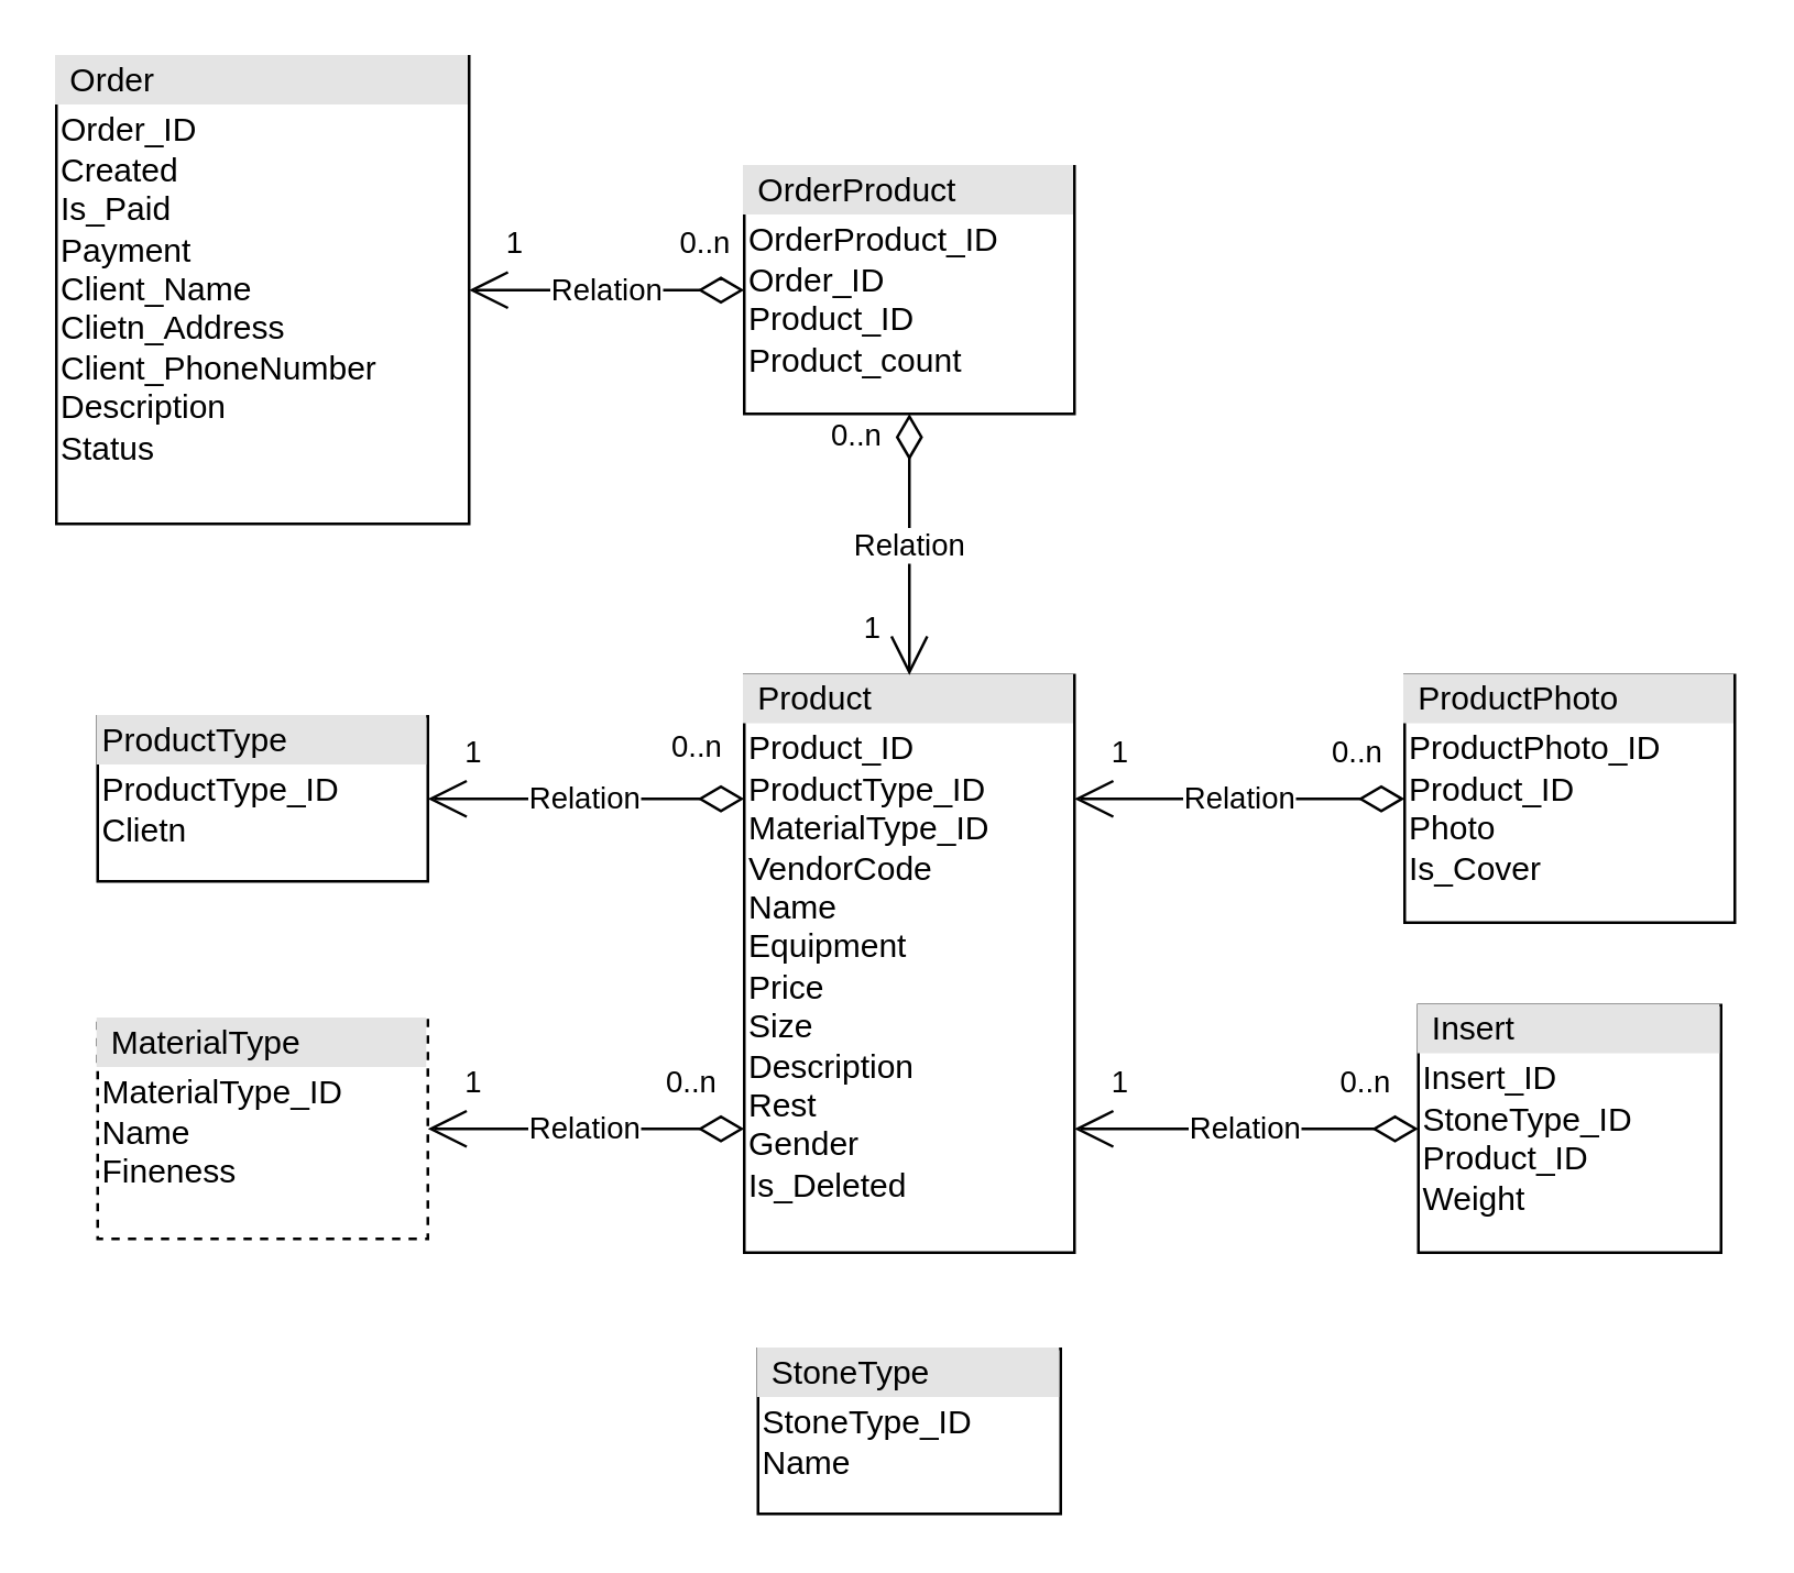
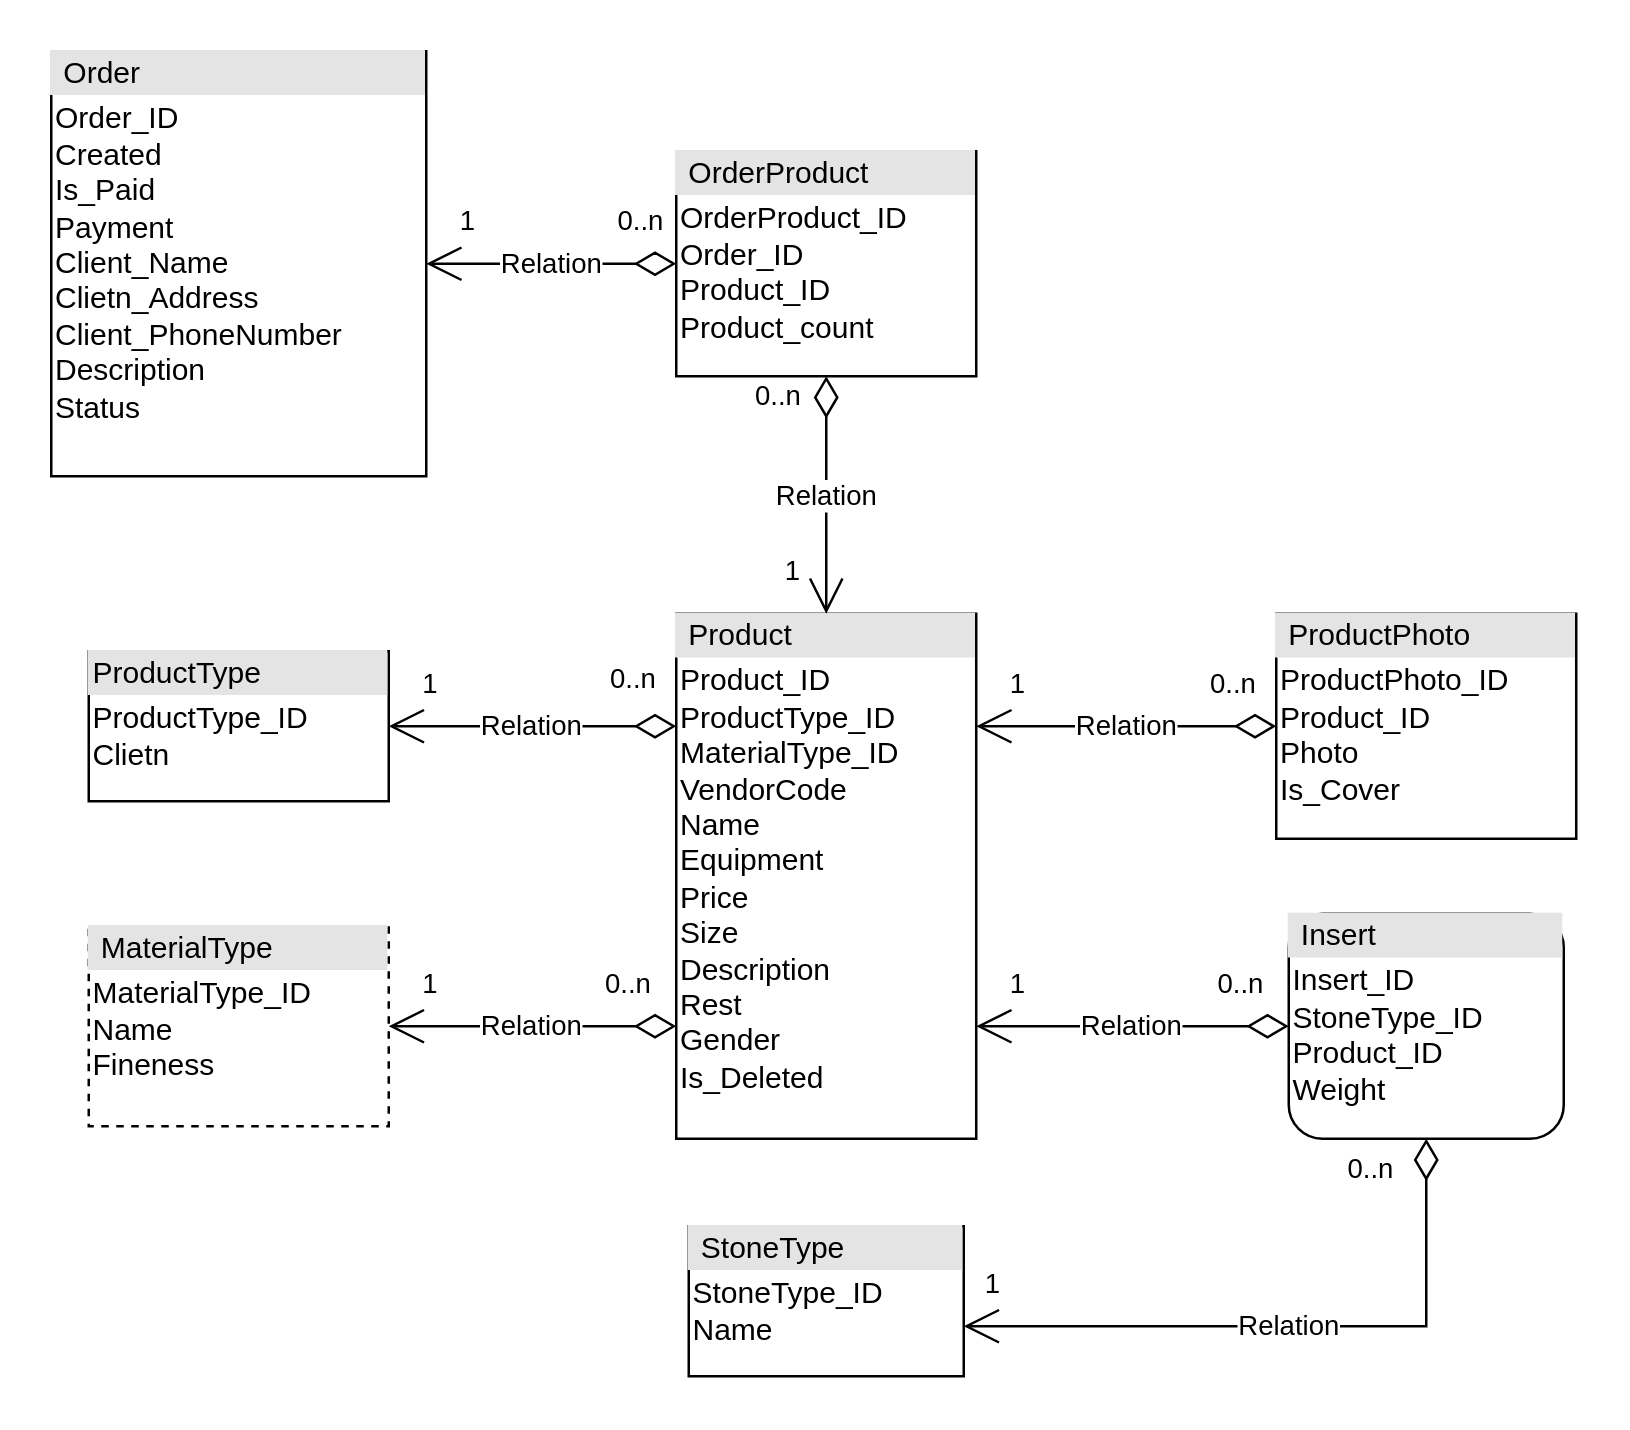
- <mxCell id="4" value="&lt;div style=&quot;box-sizing:border-box;width:100%;background:#e4e4e4;padding:2px;&quot;&gt;&amp;nbsp;Insert&lt;/div&gt;&lt;table style=&quot;width:100%;font-size:1em;&quot; cellpadding=&quot;2&quot; cellspacing=&quot;0&quot;&gt;&lt;tbody&gt;&lt;tr&gt;&lt;td&gt;Insert_ID&lt;br&gt;StoneType_ID&lt;br&gt;Product_ID&lt;br&gt;Weight&lt;br&gt;&lt;/td&gt;&lt;td&gt;&lt;/td&gt;&lt;/tr&gt;&lt;/tbody&gt;&lt;/table&gt;" style="verticalAlign=top;align=left;overflow=fill;html=1;whiteSpace=wrap;strokeColor=default;gradientColor=none;fillColor=default;rounded=0;glass=0;shadow=0;noLabel=0;portConstraintRotation=0;connectable=1;allowArrows=1;snapToPoint=0;fixDash=0;container=0;dropTarget=0;recursiveResize=1;expand=1;metaEdit=0;movable=1;autosize=1;treeFolding=0;treeMoving=0;enumerate=0;comic=0;" parent="1" vertex="1"><mxGeometry x="515" y="365" width="110" height="90" as="geometry" /></mxCell>
+ <mxCell id="4" value="&lt;div style=&quot;box-sizing:border-box;width:100%;background:#e4e4e4;padding:2px;&quot;&gt;&amp;nbsp;Insert&lt;/div&gt;&lt;table style=&quot;width:100%;font-size:1em;&quot; cellpadding=&quot;2&quot; cellspacing=&quot;0&quot;&gt;&lt;tbody&gt;&lt;tr&gt;&lt;td&gt;Insert_ID&lt;br&gt;StoneType_ID&lt;br&gt;Product_ID&lt;br&gt;Weight&lt;br&gt;&lt;/td&gt;&lt;td&gt;&lt;/td&gt;&lt;/tr&gt;&lt;/tbody&gt;&lt;/table&gt;" style="verticalAlign=top;align=left;overflow=fill;html=1;whiteSpace=wrap;strokeColor=default;gradientColor=none;fillColor=default;glass=0;shadow=0;noLabel=0;portConstraintRotation=0;connectable=1;allowArrows=1;snapToPoint=0;fixDash=0;container=0;dropTarget=0;recursiveResize=1;expand=1;metaEdit=0;movable=1;autosize=1;treeFolding=0;treeMoving=0;enumerate=0;comic=0;rounded=1;" parent="1" vertex="1"><mxGeometry x="515" y="365" width="110" height="90" as="geometry" /></mxCell>
+ <mxCell id="20" value="Relation" style="endArrow=open;html=1;endSize=12;startArrow=diamondThin;startSize=14;startFill=0;edgeStyle=orthogonalEdgeStyle;rounded=0;" parent="1" source="4" target="5" edge="1"><mxGeometry relative="1" as="geometry"><mxPoint x="690" y="580" as="sourcePoint" /><mxPoint x="575" y="540" as="targetPoint" /><Array as="points"><mxPoint x="570" y="530" /></Array></mxGeometry></mxCell>
+ <mxCell id="21" value="0..n" style="edgeLabel;resizable=0;html=1;align=left;verticalAlign=top;" parent="20" connectable="0" vertex="1"><mxGeometry x="-1" relative="1" as="geometry"><mxPoint x="-33" y="-1" as="offset" /></mxGeometry></mxCell>
+ <mxCell id="22" value="1" style="edgeLabel;resizable=0;html=1;align=right;verticalAlign=top;" parent="20" connectable="0" vertex="1"><mxGeometry x="1" relative="1" as="geometry"><mxPoint x="15" y="-30" as="offset" /></mxGeometry></mxCell>
